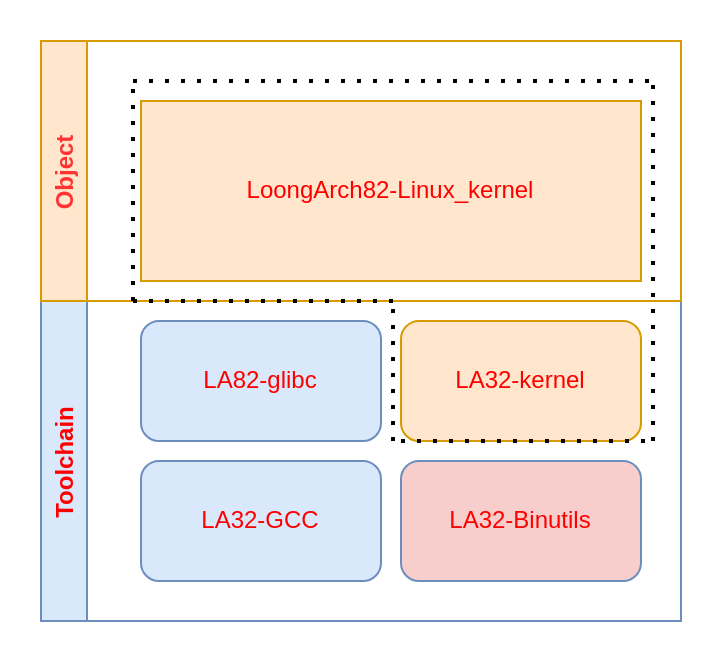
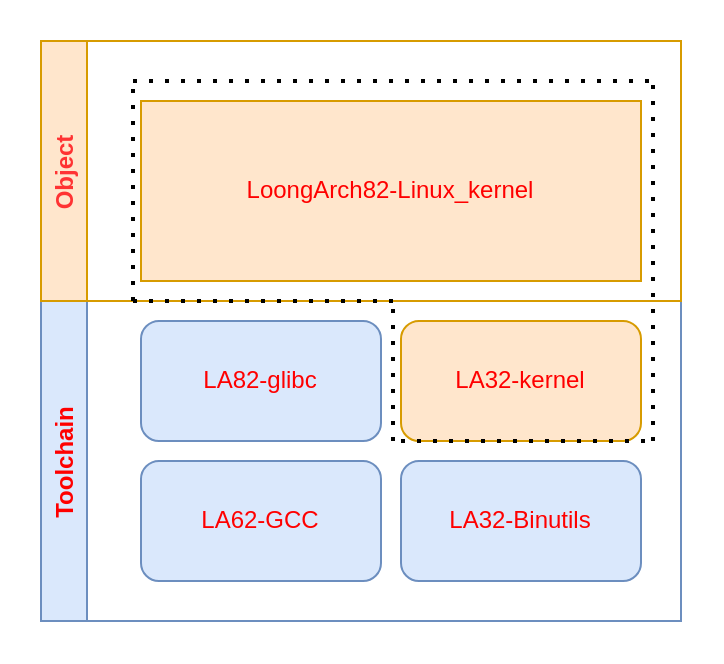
- <mxCell id="2" value="LA32-GCC" style="rounded=1;whiteSpace=wrap;html=1;fillColor=#dae8fc;strokeColor=#6c8ebf;labelBackgroundColor=none;fontColor=#FF0000;" vertex="1" parent="1"><mxGeometry x="70" y="230" width="120" height="60" as="geometry" /></mxCell>
+ <mxCell id="2" value="LA62-GCC" style="rounded=1;whiteSpace=wrap;html=1;fillColor=#dae8fc;strokeColor=#6c8ebf;labelBackgroundColor=none;fontColor=#FF0000;" vertex="1" parent="1"><mxGeometry x="70" y="230" width="120" height="60" as="geometry" /></mxCell>
- <mxCell id="3" value="LA32-Binutils" style="rounded=1;whiteSpace=wrap;html=1;fillColor=#f8cecc;strokeColor=#6c8ebf;fontColor=#FF0000;" vertex="1" parent="1"><mxGeometry x="200" y="230" width="120" height="60" as="geometry" /></mxCell>
+ <mxCell id="3" value="LA32-Binutils" style="rounded=1;whiteSpace=wrap;html=1;fillColor=#dae8fc;strokeColor=#6c8ebf;fontColor=#FF0000;" vertex="1" parent="1"><mxGeometry x="200" y="230" width="120" height="60" as="geometry" /></mxCell>
